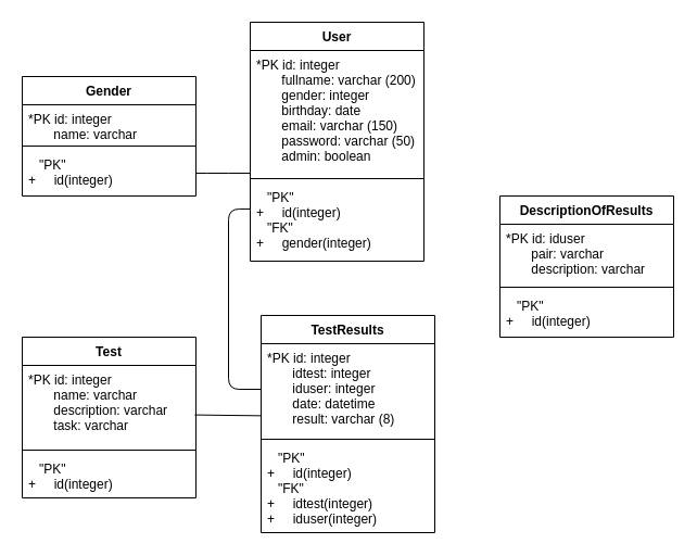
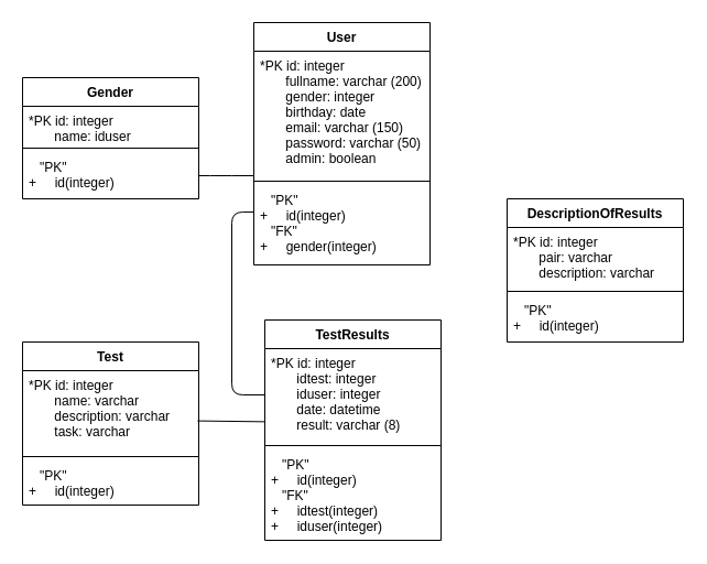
- <mxCell id="15" value="*PK id: integer&#10;       name: varchar" style="text;strokeColor=none;fillColor=none;align=left;verticalAlign=top;spacingLeft=4;spacingRight=4;overflow=hidden;rotatable=0;points=[[0,0.5],[1,0.5]];portConstraint=eastwest;" parent="14" vertex="1"><mxGeometry y="26" width="160" height="34" as="geometry" /></mxCell>
+ <mxCell id="15" value="*PK id: integer&#10;       name: iduser" style="text;strokeColor=none;fillColor=none;align=left;verticalAlign=top;spacingLeft=4;spacingRight=4;overflow=hidden;rotatable=0;points=[[0,0.5],[1,0.5]];portConstraint=eastwest;" parent="14" vertex="1"><mxGeometry y="26" width="160" height="34" as="geometry" /></mxCell>
- <mxCell id="3" value="*PK id: iduser&#10;       pair: varchar&#10;       description: varchar" style="text;strokeColor=none;fillColor=none;align=left;verticalAlign=top;spacingLeft=4;spacingRight=4;overflow=hidden;rotatable=0;points=[[0,0.5],[1,0.5]];portConstraint=eastwest;" parent="2" vertex="1"><mxGeometry y="26" width="160" height="54" as="geometry" /></mxCell>
+ <mxCell id="3" value="*PK id: integer&#10;       pair: varchar&#10;       description: varchar" style="text;strokeColor=none;fillColor=none;align=left;verticalAlign=top;spacingLeft=4;spacingRight=4;overflow=hidden;rotatable=0;points=[[0,0.5],[1,0.5]];portConstraint=eastwest;" parent="2" vertex="1"><mxGeometry y="26" width="160" height="54" as="geometry" /></mxCell>
